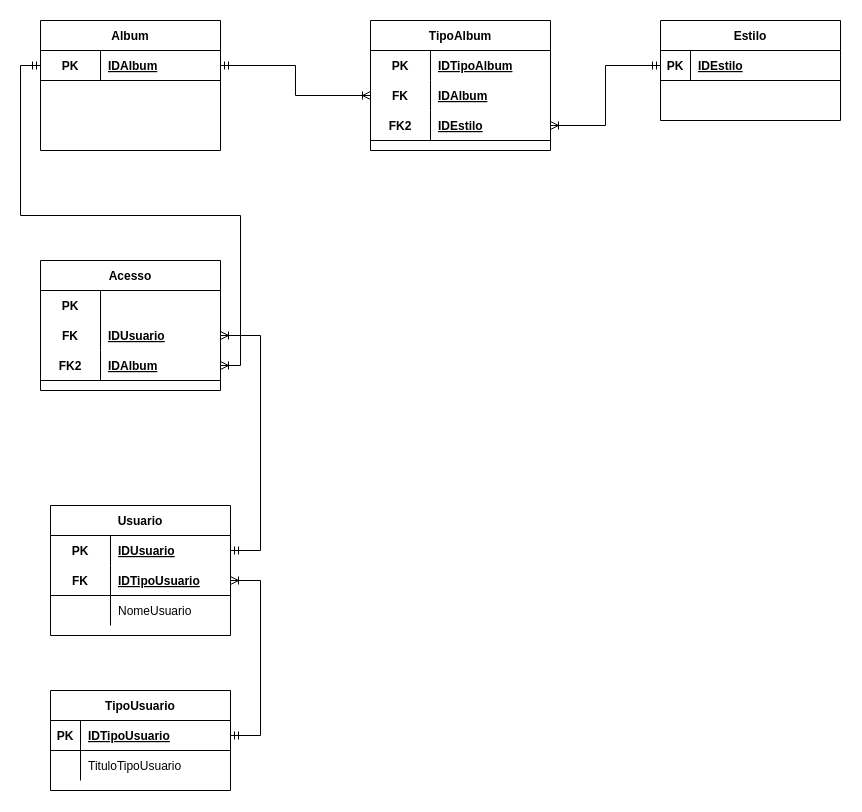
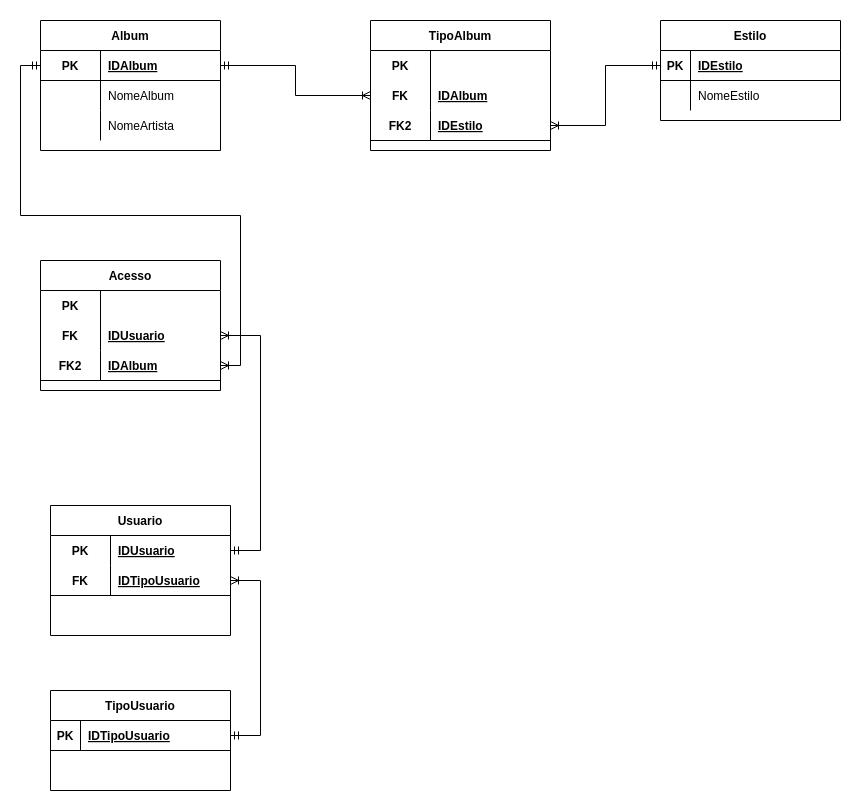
- <mxCell id="41" value="IDTipoAlbum" style="shape=partialRectangle;connectable=0;fillColor=none;top=0;left=0;bottom=0;right=0;align=left;spacingLeft=6;fontStyle=5;overflow=hidden;" parent="39" vertex="1"><mxGeometry x="60" width="120" height="30" as="geometry" /></mxCell>
+ <mxCell id="17" value="NomeAlbum" style="shape=partialRectangle;connectable=0;fillColor=none;top=0;left=0;bottom=0;right=0;align=left;spacingLeft=6;overflow=hidden;" parent="15" vertex="1"><mxGeometry x="60" width="120" height="30" as="geometry" /></mxCell>
+ <mxCell id="54" value="NomeEstilo" style="shape=partialRectangle;connectable=0;fillColor=none;top=0;left=0;bottom=0;right=0;align=left;spacingLeft=6;overflow=hidden;" parent="52" vertex="1"><mxGeometry x="30" width="150" height="30" as="geometry" /></mxCell>
+ <mxCell id="20" value="NomeArtista" style="shape=partialRectangle;connectable=0;fillColor=none;top=0;left=0;bottom=0;right=0;align=left;spacingLeft=6;overflow=hidden;" parent="18" vertex="1"><mxGeometry x="60" width="120" height="30" as="geometry" /></mxCell>
- <mxCell id="30" value="NomeUsuario" style="shape=partialRectangle;connectable=0;fillColor=none;top=0;left=0;bottom=0;right=0;align=left;spacingLeft=6;overflow=hidden;" parent="28" vertex="1"><mxGeometry x="60" width="120" height="30" as="geometry" /></mxCell>
- <mxCell id="37" value="TituloTipoUsuario" style="shape=partialRectangle;connectable=0;fillColor=none;top=0;left=0;bottom=0;right=0;align=left;spacingLeft=6;overflow=hidden;" parent="35" vertex="1"><mxGeometry x="30" width="150" height="30" as="geometry" /></mxCell>
